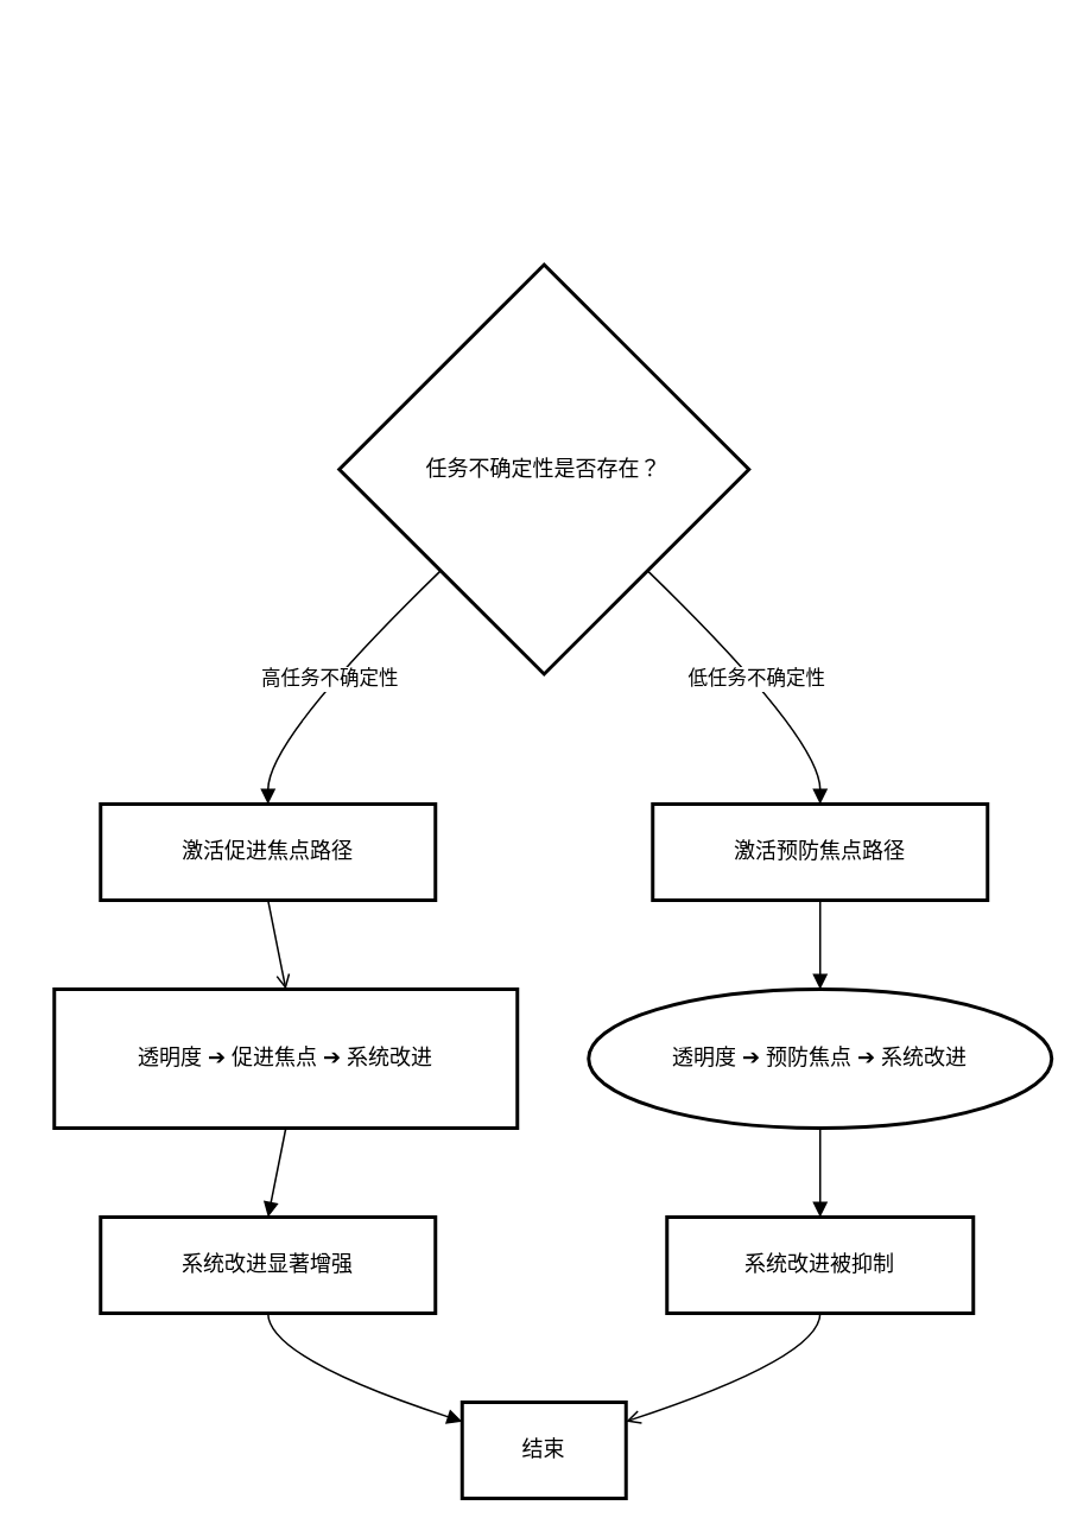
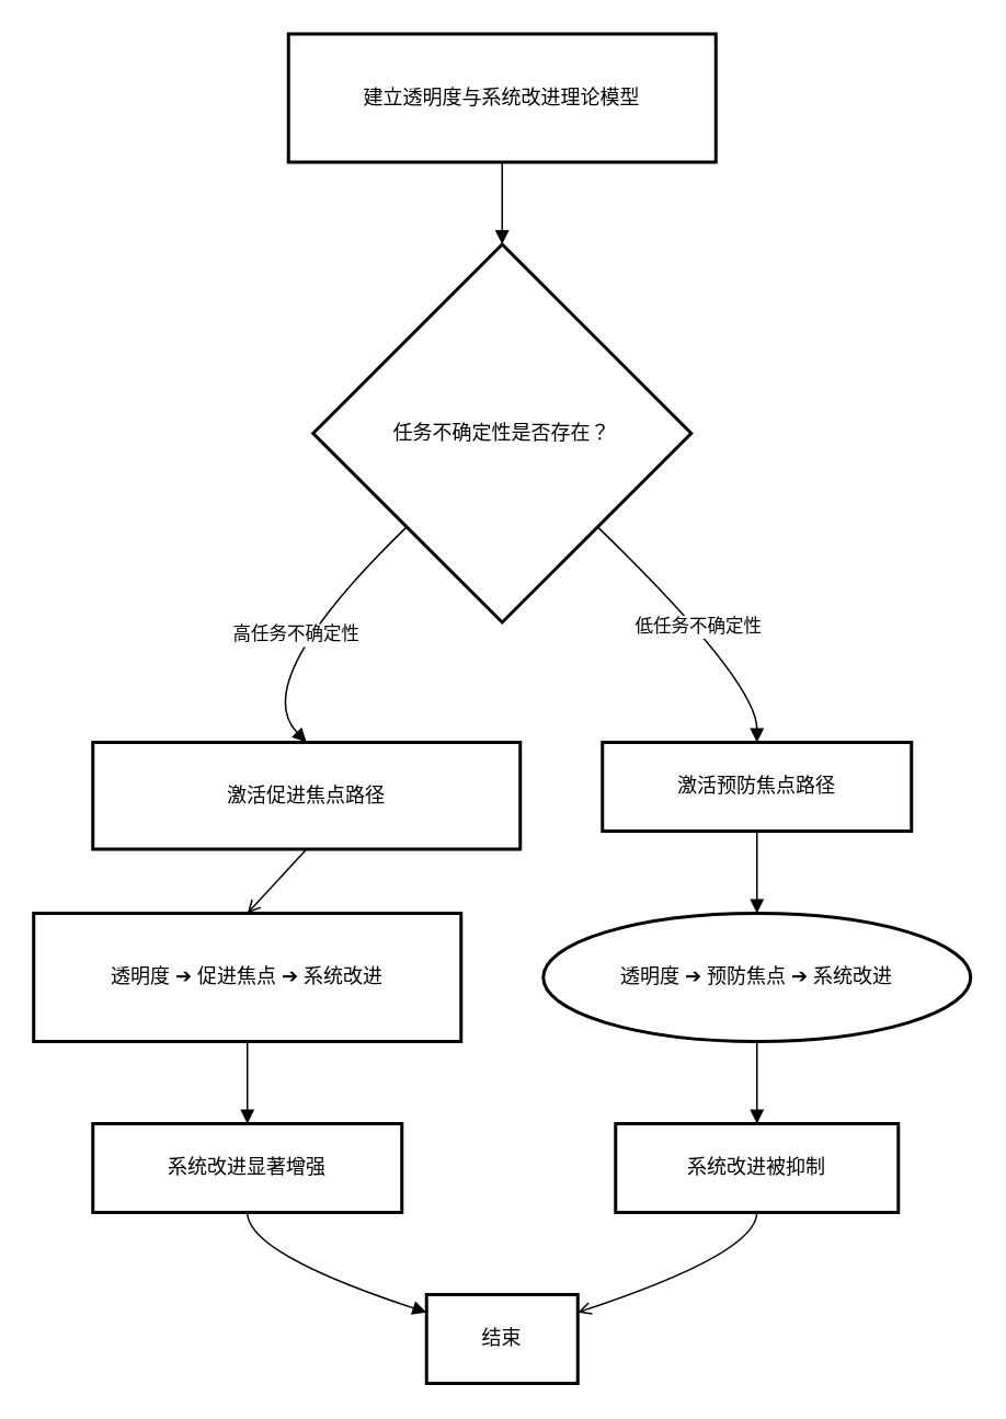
+ <mxCell id="2" value="建立透明度与系统改进理论模型" style="whiteSpace=wrap;strokeWidth=2;" vertex="1" parent="1"><mxGeometry x="175" y="20" width="260" height="78" as="geometry" /></mxCell>
+ <mxCell id="11" value="" style="curved=1;startArrow=none;endArrow=block;exitX=0.5;exitY=1;entryX=0.5;entryY=0;rounded=0;" edge="1" parent="1" source="2" target="3"><mxGeometry relative="1" as="geometry"><Array as="points" /></mxGeometry></mxCell>
- <mxCell id="4" value="激活促进焦点路径" style="whiteSpace=wrap;strokeWidth=2;" vertex="1" parent="1"><mxGeometry x="56" y="451" width="188" height="54" as="geometry" /></mxCell>
+ <mxCell id="4" value="激活促进焦点路径" style="whiteSpace=wrap;strokeWidth=2;" vertex="1" parent="1"><mxGeometry x="56" y="451" width="260" height="65" as="geometry" /></mxCell>
- <mxCell id="5" value="透明度 ➔ 促进焦点 ➔ 系统改进" style="whiteSpace=wrap;strokeWidth=2;" vertex="1" parent="1"><mxGeometry x="30" y="555" width="260" height="78" as="geometry" /></mxCell>
+ <mxCell id="5" value="透明度 ➔ 促进焦点 ➔ 系统改进" style="whiteSpace=wrap;strokeWidth=2;" vertex="1" parent="1"><mxGeometry x="20" y="555" width="260" height="78" as="geometry" /></mxCell>
